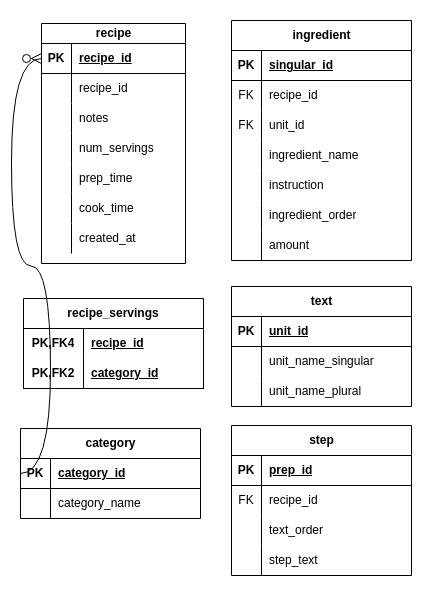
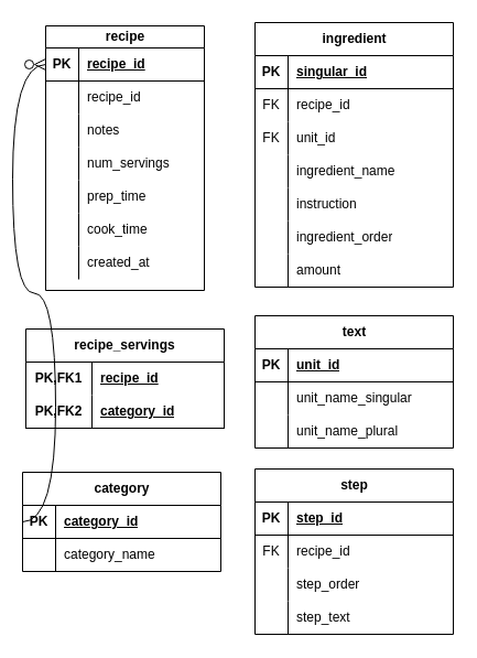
- <mxCell id="78" value="PK,FK4" style="shape=partialRectangle;connectable=0;fillColor=none;top=0;left=0;bottom=0;right=0;fontStyle=1;overflow=hidden;html=1;whiteSpace=wrap;" vertex="1" parent="77"><mxGeometry width="60" height="30" as="geometry"><mxRectangle width="60" height="30" as="alternateBounds" /></mxGeometry></mxCell>
+ <mxCell id="78" value="PK,FK1" style="shape=partialRectangle;connectable=0;fillColor=none;top=0;left=0;bottom=0;right=0;fontStyle=1;overflow=hidden;html=1;whiteSpace=wrap;" vertex="1" parent="77"><mxGeometry width="60" height="30" as="geometry"><mxRectangle width="60" height="30" as="alternateBounds" /></mxGeometry></mxCell>
- <mxCell id="59" value="prep_id" style="shape=partialRectangle;connectable=0;fillColor=none;top=0;left=0;bottom=0;right=0;align=left;spacingLeft=6;fontStyle=5;overflow=hidden;whiteSpace=wrap;html=1;" vertex="1" parent="57"><mxGeometry x="30" width="150" height="30" as="geometry"><mxRectangle width="150" height="30" as="alternateBounds" /></mxGeometry></mxCell>
+ <mxCell id="59" value="step_id" style="shape=partialRectangle;connectable=0;fillColor=none;top=0;left=0;bottom=0;right=0;align=left;spacingLeft=6;fontStyle=5;overflow=hidden;whiteSpace=wrap;html=1;" vertex="1" parent="57"><mxGeometry x="30" width="150" height="30" as="geometry"><mxRectangle width="150" height="30" as="alternateBounds" /></mxGeometry></mxCell>
- <mxCell id="65" value="text_order" style="shape=partialRectangle;connectable=0;fillColor=none;top=0;left=0;bottom=0;right=0;align=left;spacingLeft=6;overflow=hidden;whiteSpace=wrap;html=1;" vertex="1" parent="63"><mxGeometry x="30" width="150" height="30" as="geometry"><mxRectangle width="150" height="30" as="alternateBounds" /></mxGeometry></mxCell>
+ <mxCell id="65" value="step_order" style="shape=partialRectangle;connectable=0;fillColor=none;top=0;left=0;bottom=0;right=0;align=left;spacingLeft=6;overflow=hidden;whiteSpace=wrap;html=1;" vertex="1" parent="63"><mxGeometry x="30" width="150" height="30" as="geometry"><mxRectangle width="150" height="30" as="alternateBounds" /></mxGeometry></mxCell>
